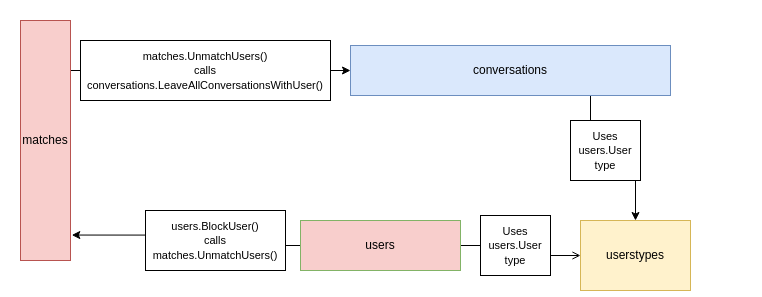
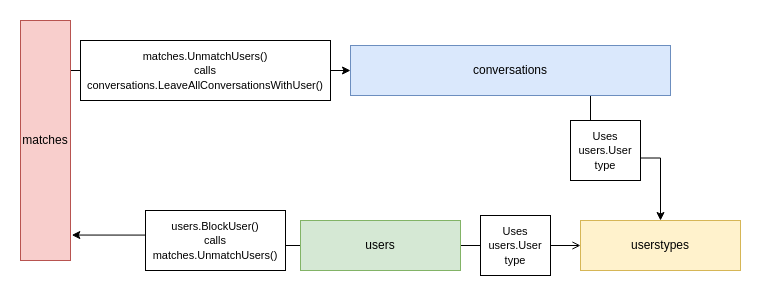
- <mxCell id="4" value="users" style="rounded=0;whiteSpace=wrap;html=1;fillColor=#f8cecc;strokeColor=#82b366;" parent="1" vertex="1"><mxGeometry x="300" y="220" width="160" height="50" as="geometry" /></mxCell>
+ <mxCell id="4" value="users" style="rounded=0;whiteSpace=wrap;html=1;fillColor=#d5e8d4;strokeColor=#82b366;" parent="1" vertex="1"><mxGeometry x="300" y="220" width="160" height="50" as="geometry" /></mxCell>
- <mxCell id="12" value="userstypes" style="rounded=0;whiteSpace=wrap;html=1;fillColor=#fff2cc;strokeColor=#d6b656;" vertex="1" parent="1"><mxGeometry x="580" y="220" width="110" height="70" as="geometry" /></mxCell>
+ <mxCell id="12" value="userstypes" style="rounded=0;whiteSpace=wrap;html=1;fillColor=#fff2cc;strokeColor=#d6b656;" vertex="1" parent="1"><mxGeometry x="580" y="220" width="160" height="50" as="geometry" /></mxCell>
